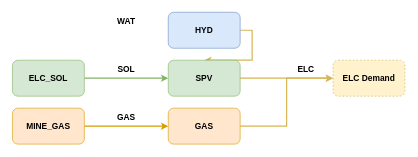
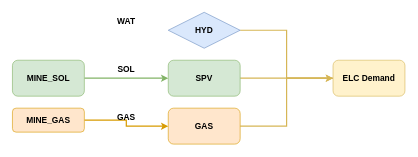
- <mxCell id="3" value="HYD" style="rounded=1;whiteSpace=wrap;html=1;fillColor=#dae8fc;strokeColor=#6c8ebf;fontSize=14;fontStyle=1" parent="1" vertex="1"><mxGeometry x="280" y="20" width="120" height="60" as="geometry" /></mxCell>
+ <mxCell id="3" value="HYD" style="rhombus;whiteSpace=wrap;html=1;fillColor=#dae8fc;strokeColor=#6c8ebf;fontSize=14;fontStyle=1;" parent="1" vertex="1"><mxGeometry x="280" y="20" width="120" height="60" as="geometry" /></mxCell>
- <mxCell id="2" style="edgeStyle=orthogonalEdgeStyle;rounded=0;orthogonalLoop=1;jettySize=auto;html=1;exitX=1;exitY=0.5;exitDx=0;exitDy=0;strokeWidth=2;fillColor=#fff2cc;strokeColor=#d6b656;fontSize=14;fontStyle=1;" parent="1" source="3" target="5" edge="1"><mxGeometry relative="1" as="geometry" /></mxCell>
+ <mxCell id="2" style="edgeStyle=orthogonalEdgeStyle;rounded=0;orthogonalLoop=1;jettySize=auto;html=1;exitX=1;exitY=0.5;exitDx=0;exitDy=0;entryX=0;entryY=0.5;entryDx=0;entryDy=0;strokeWidth=2;fillColor=#fff2cc;strokeColor=#d6b656;fontSize=14;fontStyle=1" parent="1" source="3" target="8" edge="1"><mxGeometry relative="1" as="geometry" /></mxCell>
- <mxCell id="16" value="ELC" style="text;html=1;strokeColor=none;fillColor=none;align=center;verticalAlign=middle;whiteSpace=wrap;rounded=0;fontSize=14;fontStyle=1" parent="1" vertex="1"><mxGeometry x="480" y="100" width="60" height="30" as="geometry" /></mxCell>
- <mxCell id="10" value="ELC_SOL" style="rounded=1;whiteSpace=wrap;html=1;fillColor=#d5e8d4;strokeColor=#82b366;fontSize=14;fontStyle=1" parent="1" vertex="1"><mxGeometry x="20" y="100" width="120" height="60" as="geometry" /></mxCell>
+ <mxCell id="10" value="MINE_SOL" style="rounded=1;whiteSpace=wrap;html=1;fillColor=#d5e8d4;strokeColor=#82b366;fontSize=14;fontStyle=1" parent="1" vertex="1"><mxGeometry x="20" y="100" width="120" height="60" as="geometry" /></mxCell>
- <mxCell id="4" style="edgeStyle=orthogonalEdgeStyle;rounded=0;orthogonalLoop=1;jettySize=auto;html=1;exitX=1;exitY=0.5;exitDx=0;exitDy=0;entryX=0;entryY=0.5;entryDx=0;entryDy=0;strokeWidth=2;fillColor=#fff2cc;strokeColor=#d6b656;fontSize=14;fontStyle=1" parent="1" source="5" target="8" edge="1"><mxGeometry relative="1" as="geometry" /></mxCell>
+ <mxCell id="4" style="edgeStyle=orthogonalEdgeStyle;rounded=0;orthogonalLoop=1;jettySize=auto;html=1;exitX=1;exitY=0.5;exitDx=0;exitDy=0;entryX=0;entryY=0.5;entryDx=0;entryDy=0;strokeWidth=2;fillColor=#fff2cc;strokeColor=#d6b656;fontSize=14;fontStyle=1;endArrow=none;" parent="1" source="5" target="8" edge="1"><mxGeometry relative="1" as="geometry" /></mxCell>
- <mxCell id="8" value="ELC Demand" style="rounded=1;whiteSpace=wrap;html=1;fillColor=#fff2cc;strokeColor=#d6b656;fontSize=14;fontStyle=1;dashed=1;" parent="1" vertex="1"><mxGeometry x="555" y="100" width="120" height="60" as="geometry" /></mxCell>
+ <mxCell id="8" value="ELC Demand" style="rounded=1;whiteSpace=wrap;html=1;fillColor=#fff2cc;strokeColor=#d6b656;fontSize=14;fontStyle=1" parent="1" vertex="1"><mxGeometry x="555" y="100" width="120" height="60" as="geometry" /></mxCell>
- <mxCell id="12" value="MINE_GAS" style="rounded=1;whiteSpace=wrap;html=1;fillColor=#ffe6cc;strokeColor=#d79b00;fontSize=14;fontStyle=1" parent="1" vertex="1"><mxGeometry x="20" y="180" width="120" height="60" as="geometry" /></mxCell>
+ <mxCell id="12" value="MINE_GAS" style="rounded=1;whiteSpace=wrap;html=1;fillColor=#ffe6cc;strokeColor=#d79b00;fontSize=14;fontStyle=1" parent="1" vertex="1"><mxGeometry x="20" y="180" width="120" height="40" as="geometry" /></mxCell>
